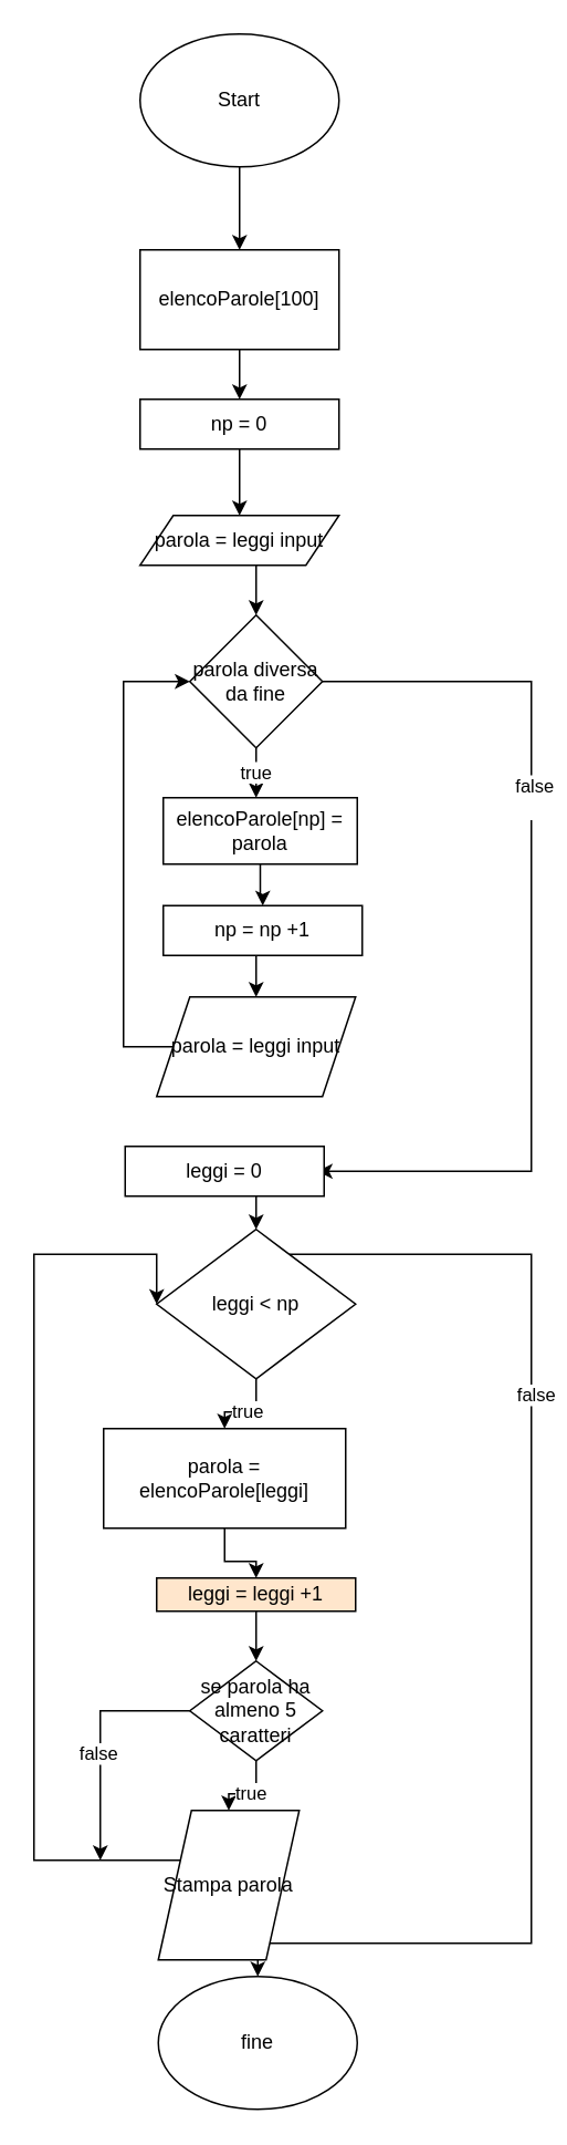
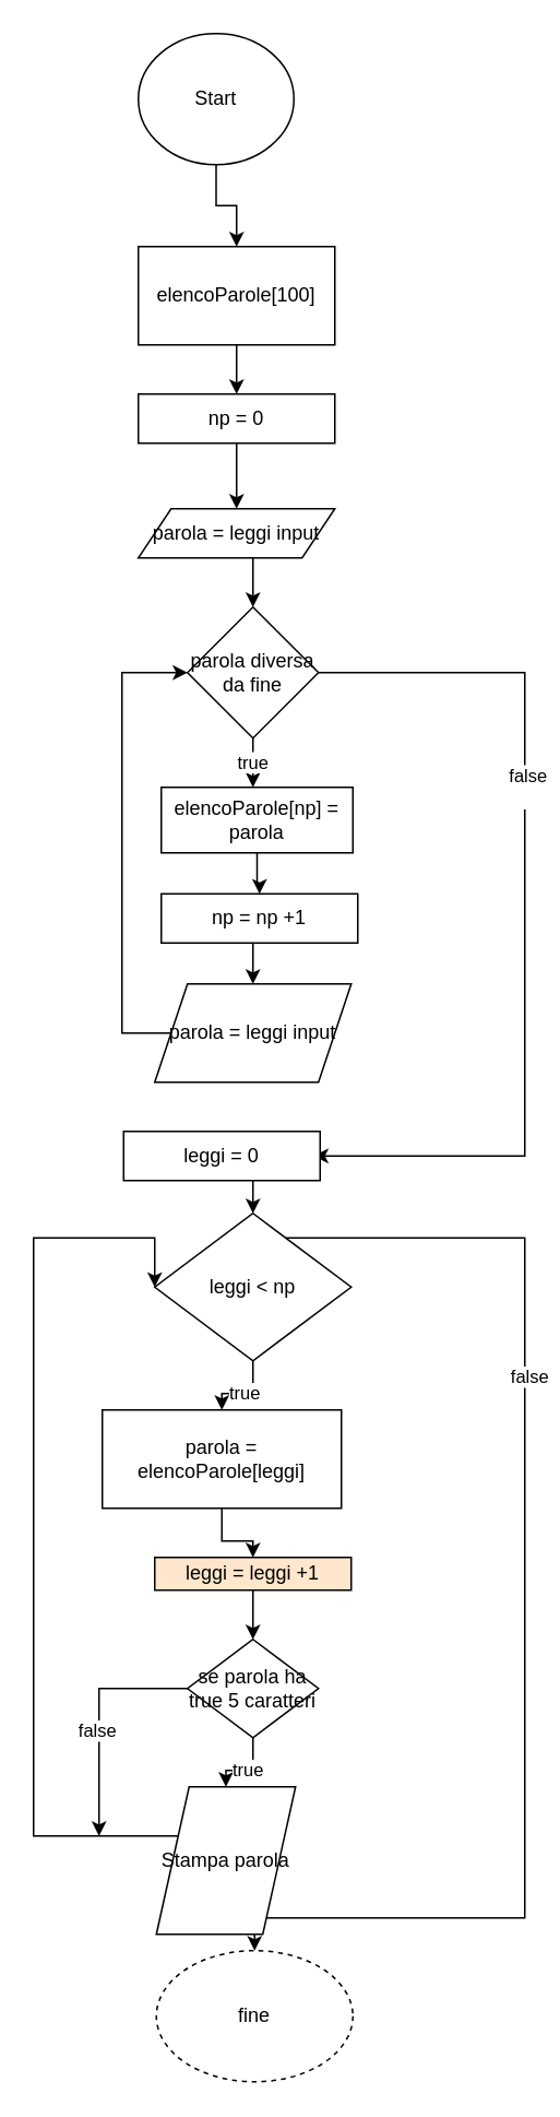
- <mxCell id="3" value="Start" style="ellipse;whiteSpace=wrap;html=1;" vertex="1" parent="1"><mxGeometry x="84" y="20" width="120" height="80" as="geometry" /></mxCell>
+ <mxCell id="3" value="Start" style="ellipse;whiteSpace=wrap;html=1;" vertex="1" parent="1"><mxGeometry x="84" y="20" width="95" height="80" as="geometry" /></mxCell>
- <mxCell id="23" value="se parola ha almeno 5 caratteri" style="rhombus;whiteSpace=wrap;html=1;" vertex="1" parent="1"><mxGeometry x="114" y="1000" width="80" height="60" as="geometry" /></mxCell>
+ <mxCell id="23" value="se parola ha true 5 caratteri" style="rhombus;whiteSpace=wrap;html=1;" vertex="1" parent="1"><mxGeometry x="114" y="1000" width="80" height="60" as="geometry" /></mxCell>
- <mxCell id="26" value="fine" style="ellipse;whiteSpace=wrap;html=1;" vertex="1" parent="1"><mxGeometry x="95" y="1190" width="120" height="80" as="geometry" /></mxCell>
+ <mxCell id="26" value="fine" style="ellipse;whiteSpace=wrap;html=1;dashed=1;" vertex="1" parent="1"><mxGeometry x="95" y="1190" width="120" height="80" as="geometry" /></mxCell>
